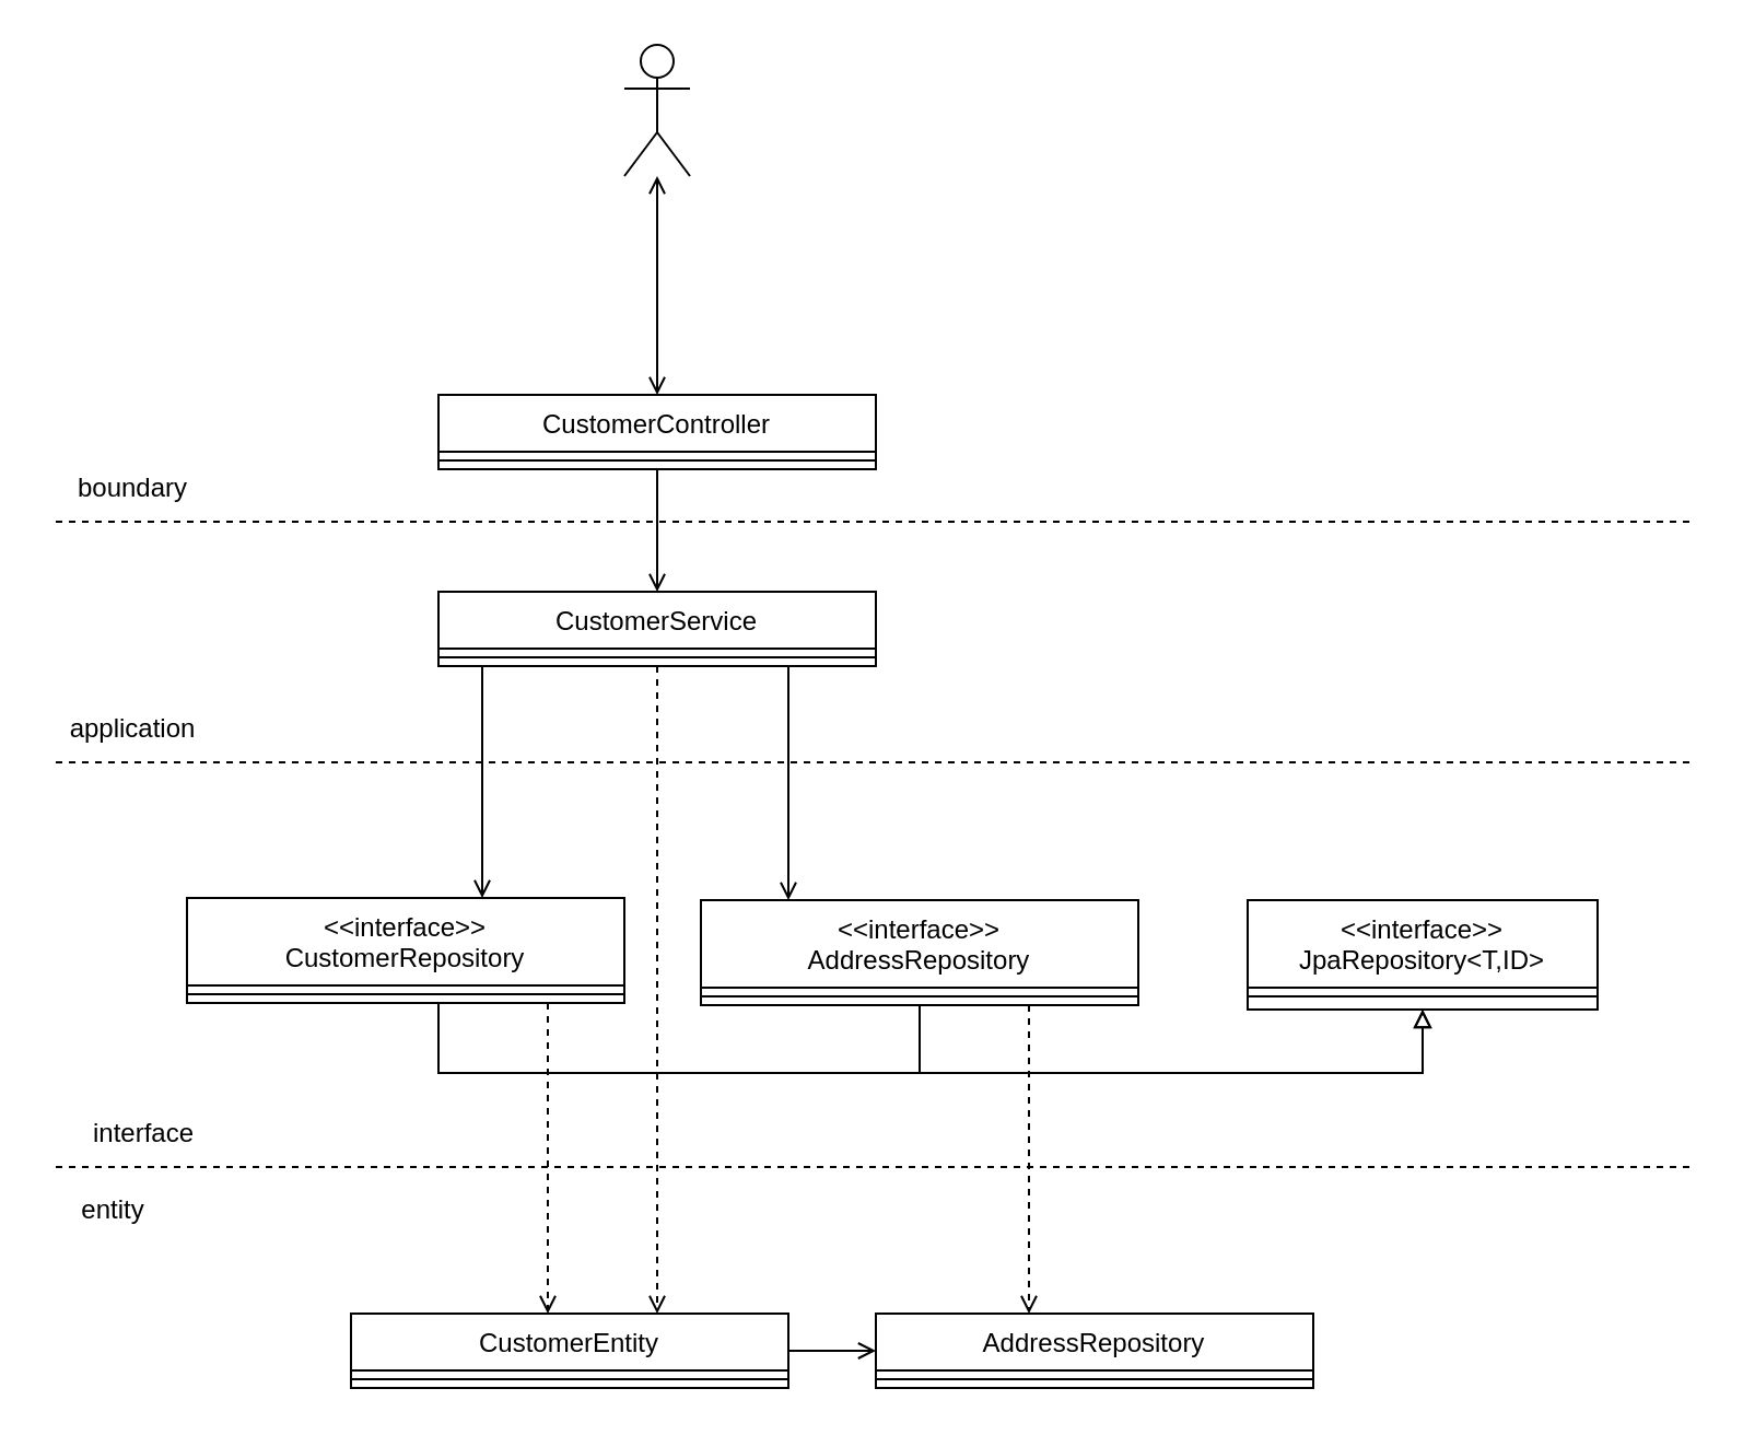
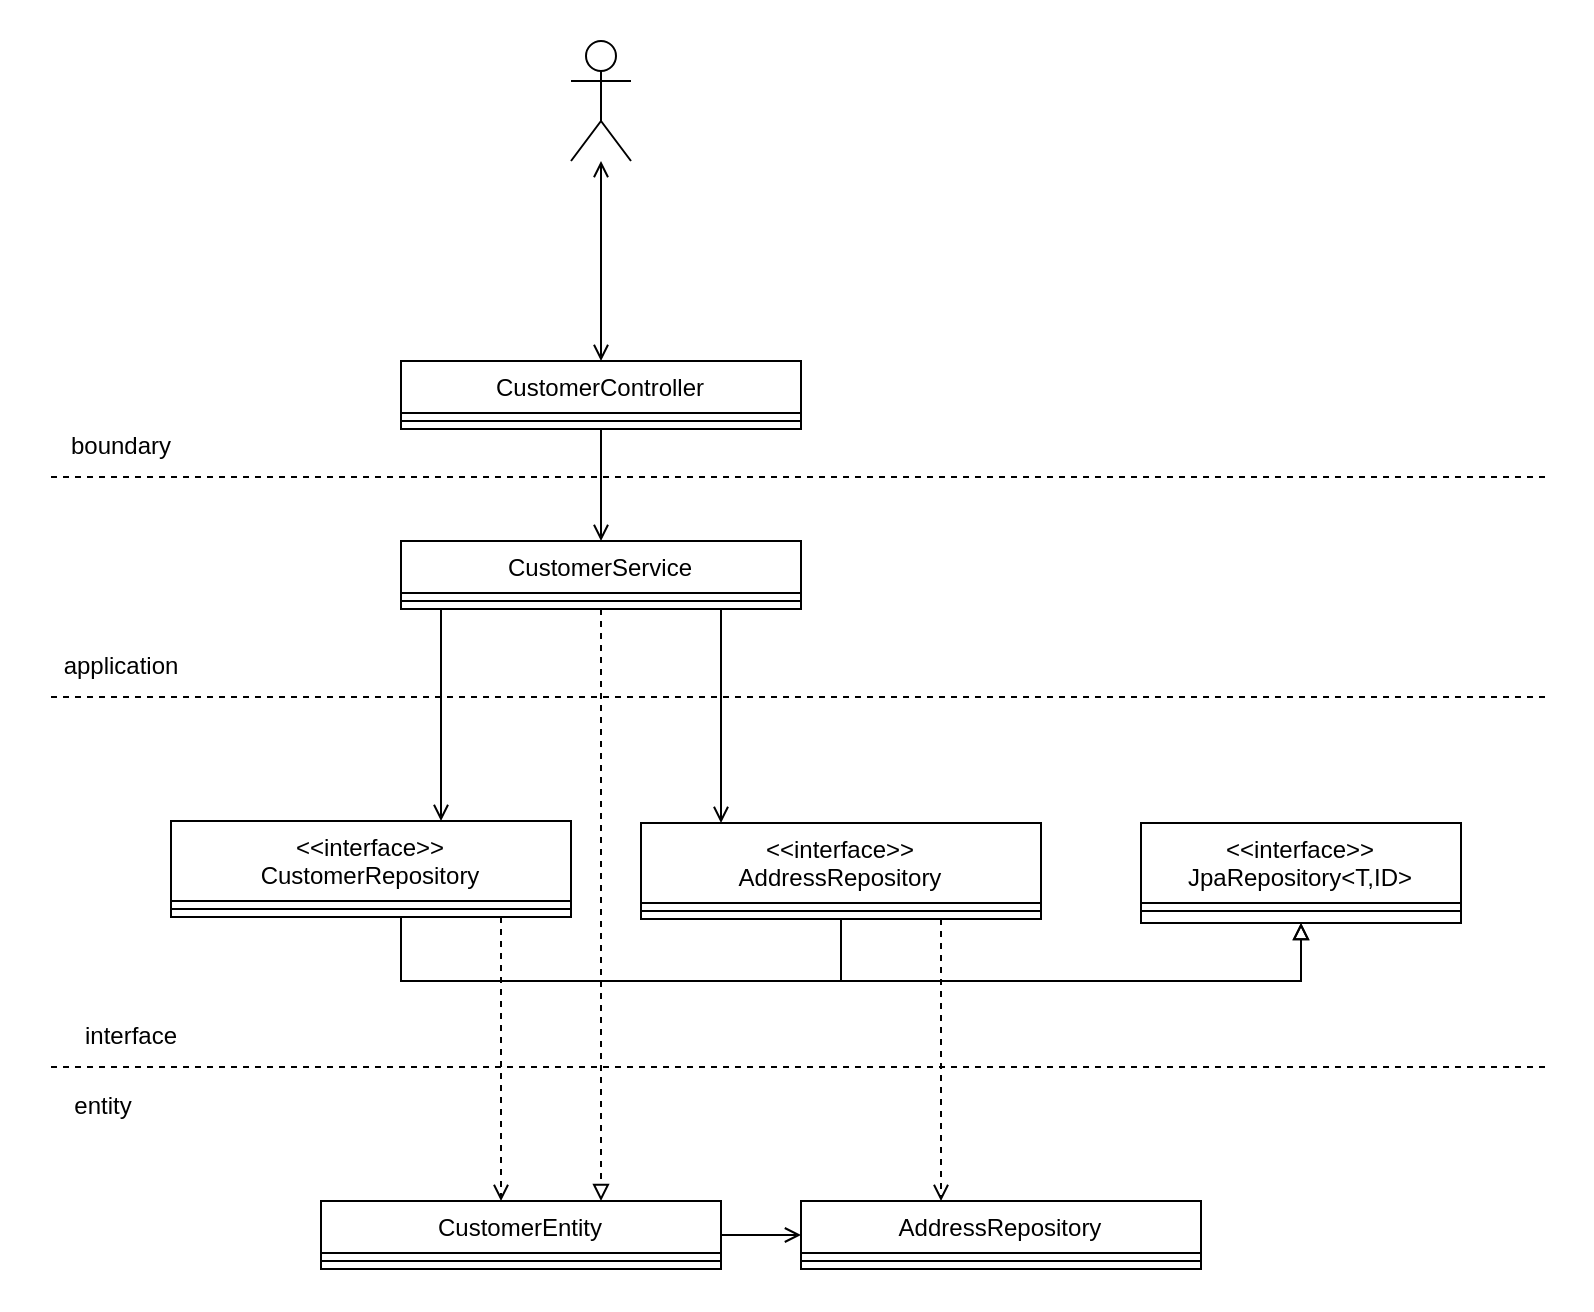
- <mxCell id="6" style="edgeStyle=orthogonalEdgeStyle;rounded=0;orthogonalLoop=1;jettySize=auto;html=1;startArrow=none;startFill=0;endArrow=open;endFill=0;dashed=1;" edge="1" parent="1" source="7" target="20"><mxGeometry relative="1" as="geometry"><Array as="points"><mxPoint x="300" y="530" /><mxPoint x="300" y="530" /></Array></mxGeometry></mxCell>
+ <mxCell id="6" style="edgeStyle=orthogonalEdgeStyle;rounded=0;orthogonalLoop=1;jettySize=auto;html=1;startArrow=none;startFill=0;endArrow=block;endFill=0;dashed=1;" edge="1" parent="1" source="7" target="20"><mxGeometry relative="1" as="geometry"><Array as="points"><mxPoint x="300" y="530" /><mxPoint x="300" y="530" /></Array></mxGeometry></mxCell>
